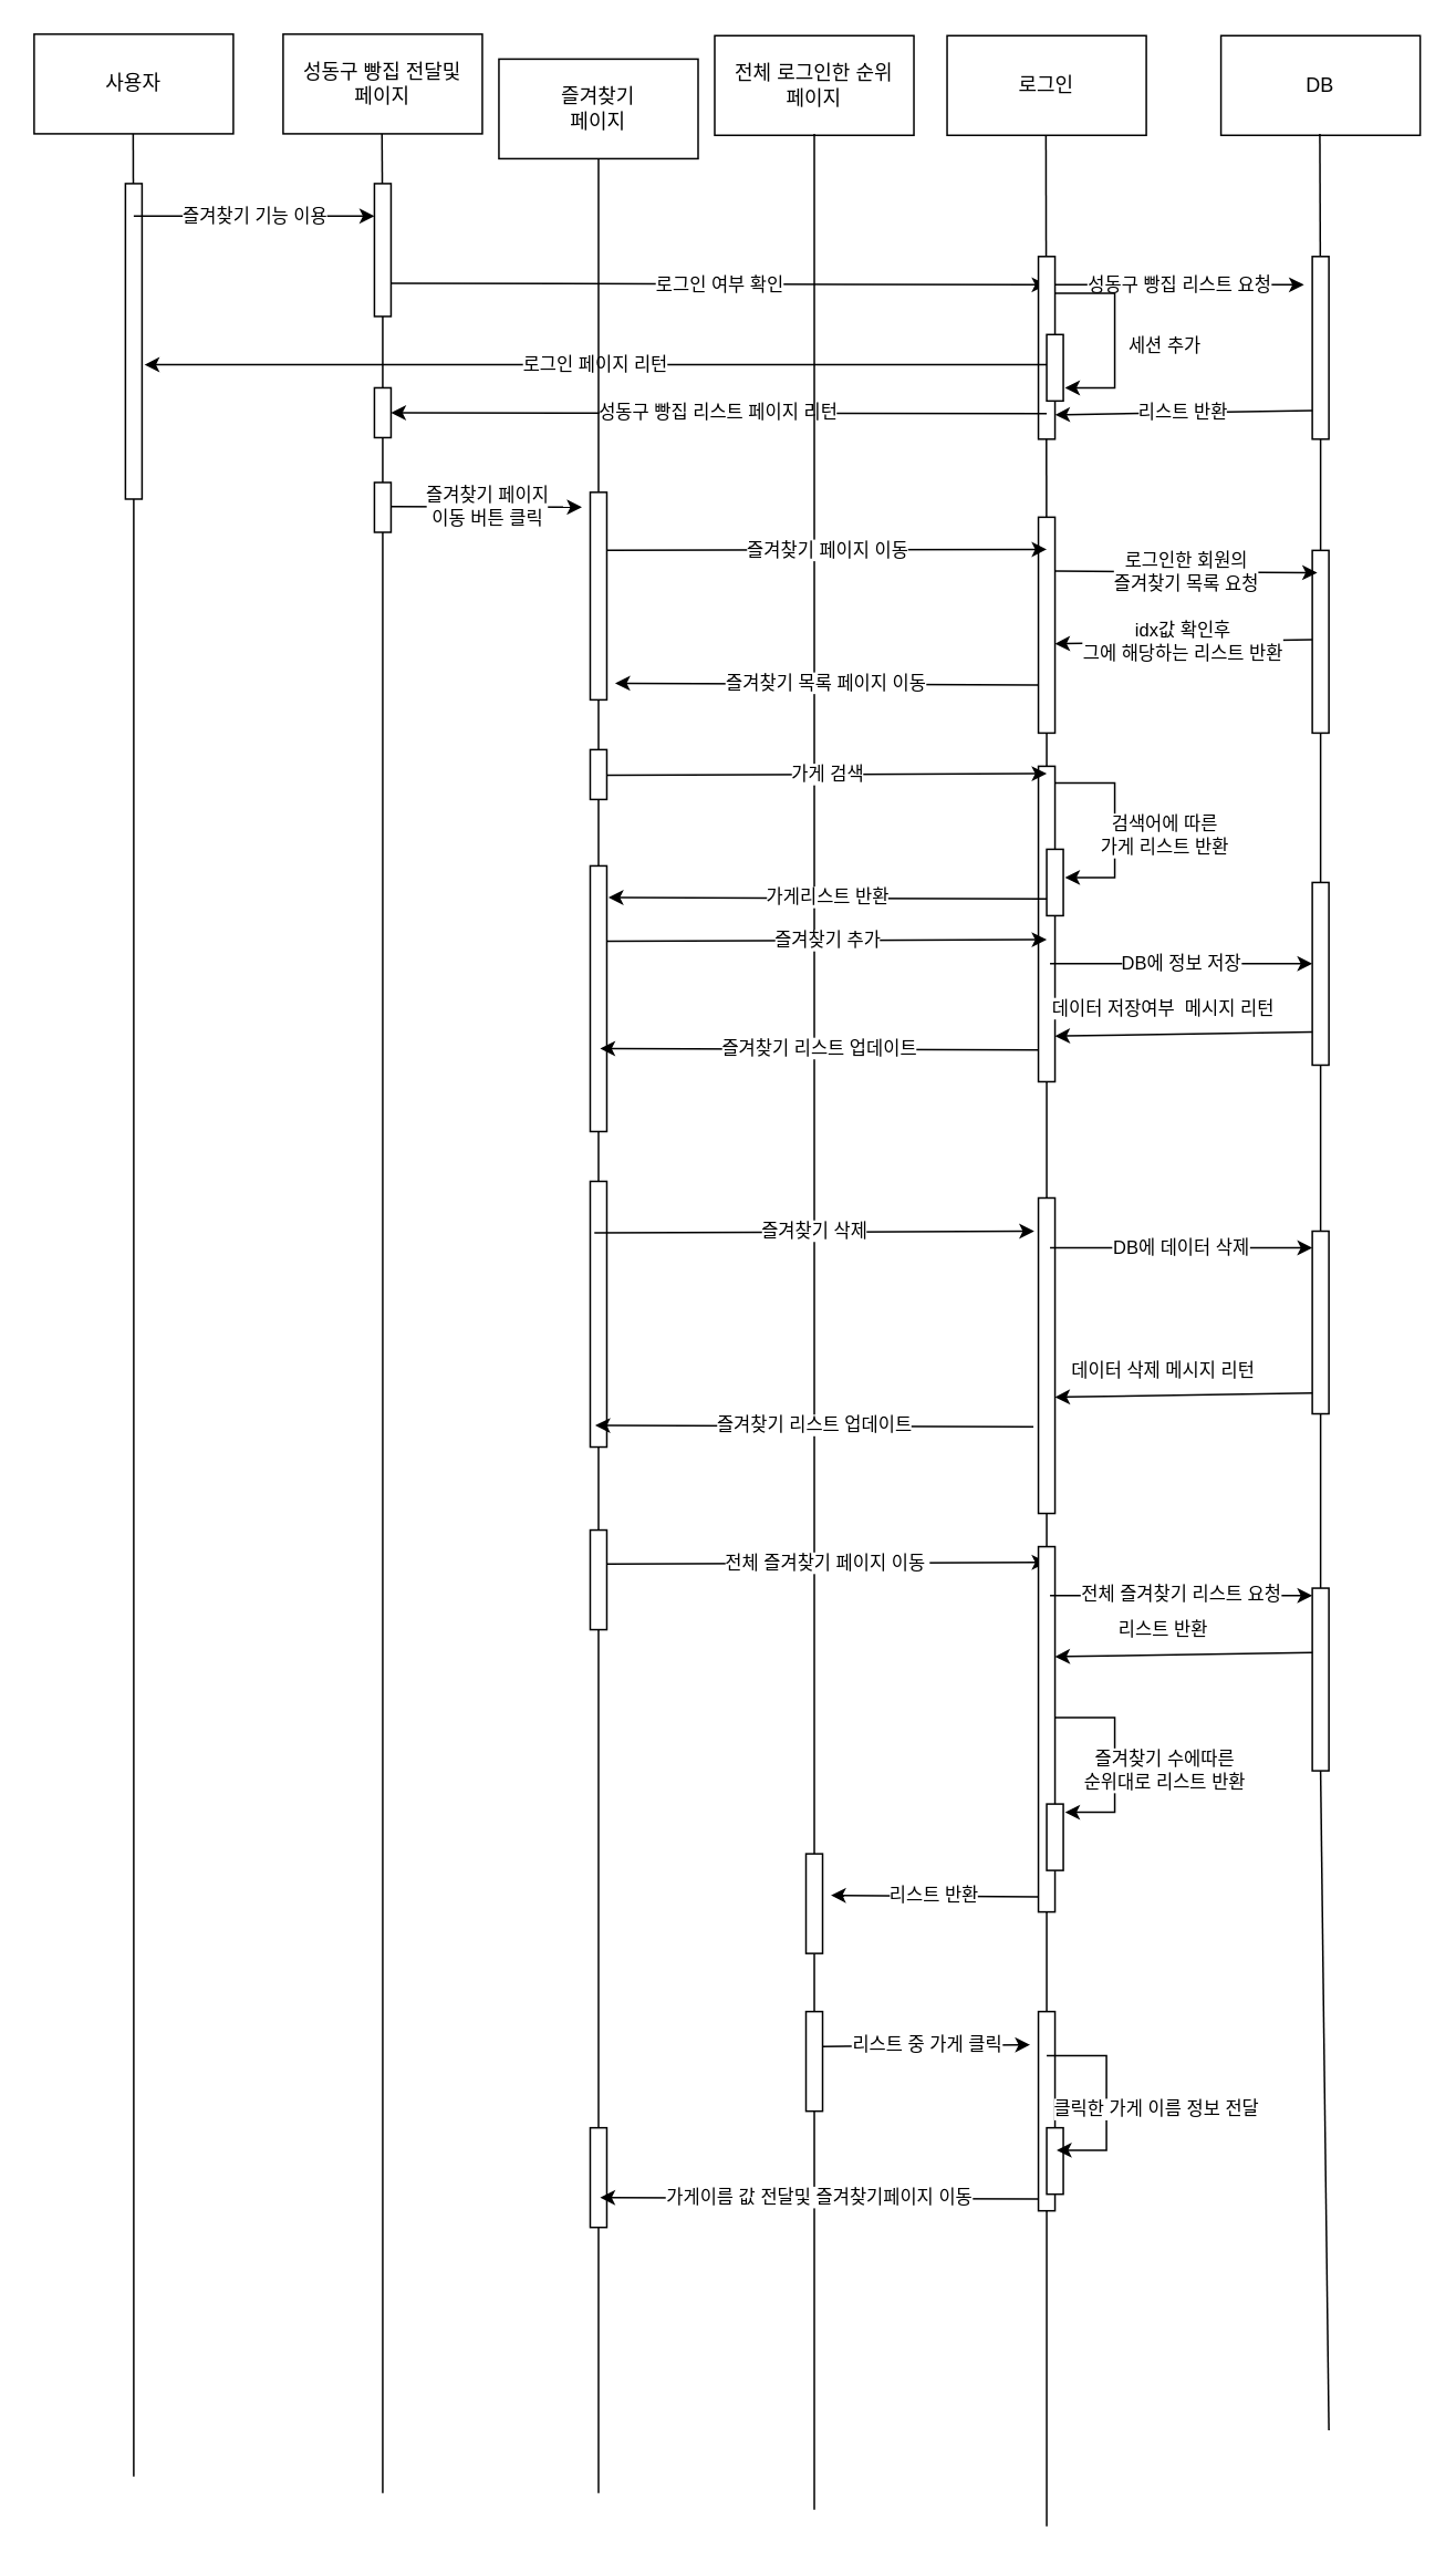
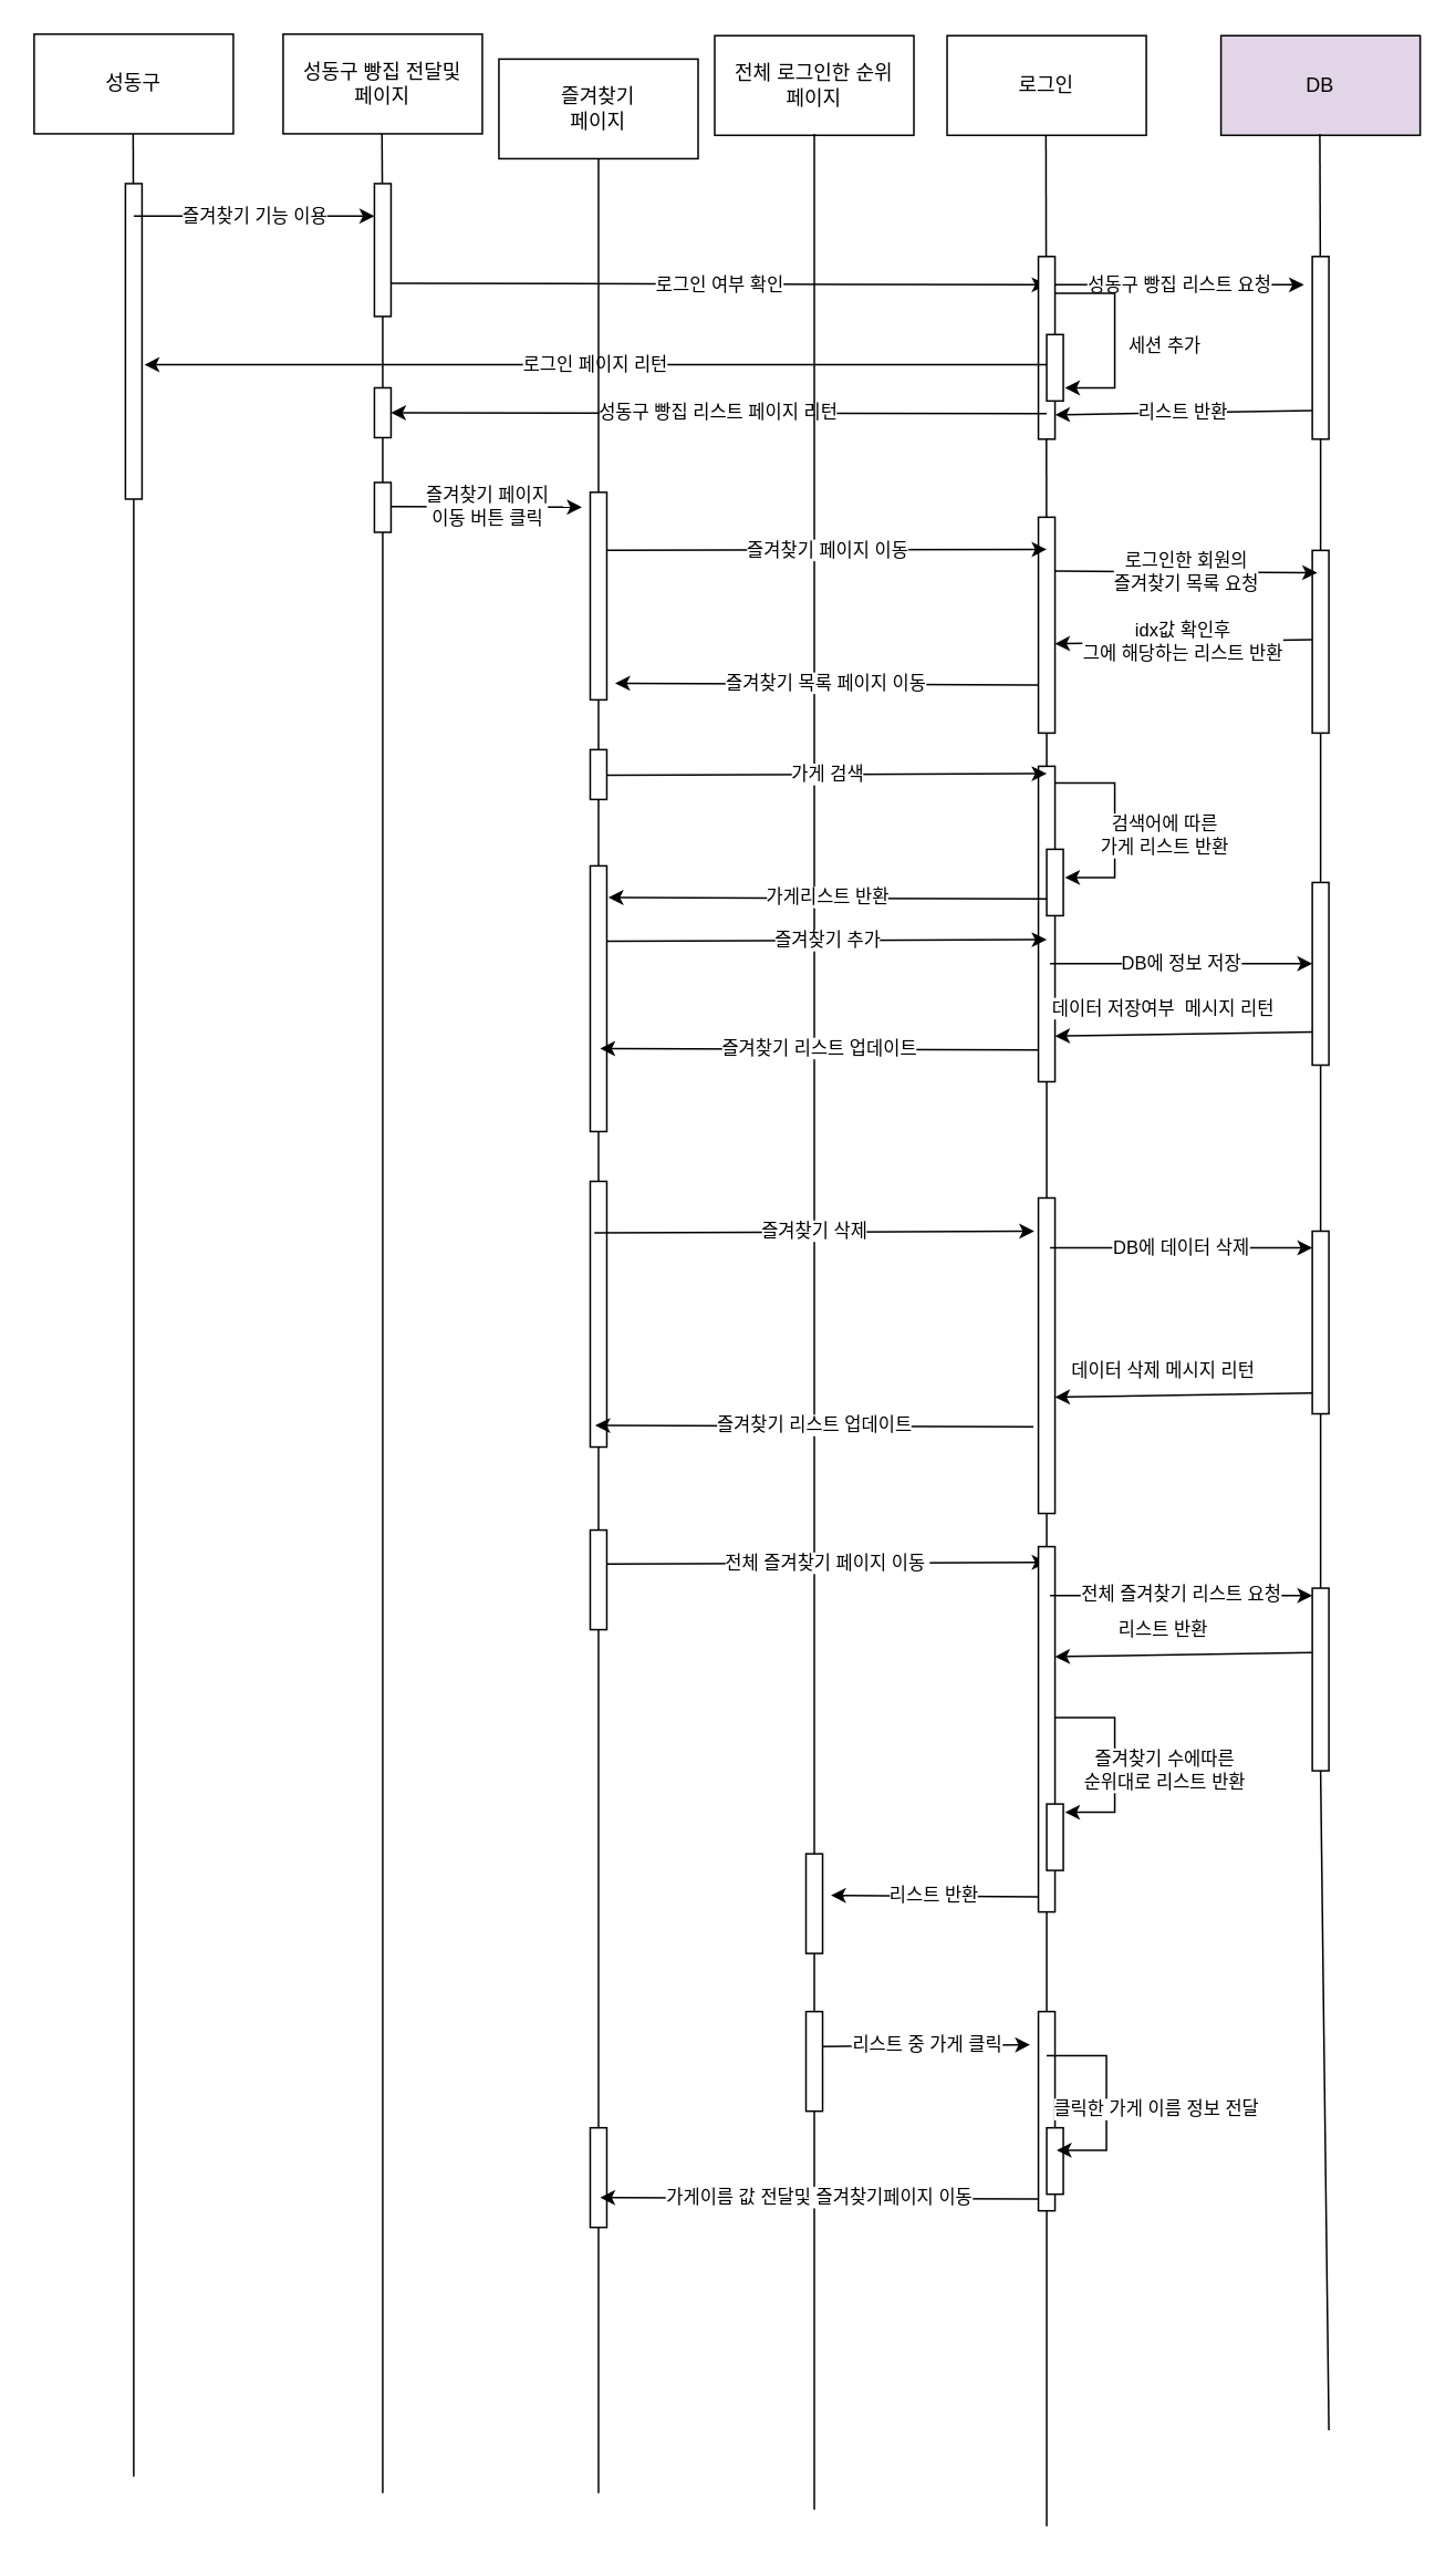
- <mxCell id="2" value="&lt;div&gt;사용자&lt;/div&gt;" style="rounded=0;whiteSpace=wrap;html=1;" vertex="1" parent="1"><mxGeometry x="20" y="20.09" width="120" height="60" as="geometry" /></mxCell>
+ <mxCell id="2" value="&lt;div&gt;성동구&lt;/div&gt;" style="rounded=0;whiteSpace=wrap;html=1;" vertex="1" parent="1"><mxGeometry x="20" y="20.09" width="120" height="60" as="geometry" /></mxCell>
- <mxCell id="6" value="DB" style="rounded=0;whiteSpace=wrap;html=1;" vertex="1" parent="1"><mxGeometry x="735" y="21" width="120" height="60" as="geometry" /></mxCell>
+ <mxCell id="6" value="DB" style="rounded=0;whiteSpace=wrap;html=1;fillColor=#e1d5e7;" vertex="1" parent="1"><mxGeometry x="735" y="21" width="120" height="60" as="geometry" /></mxCell>
